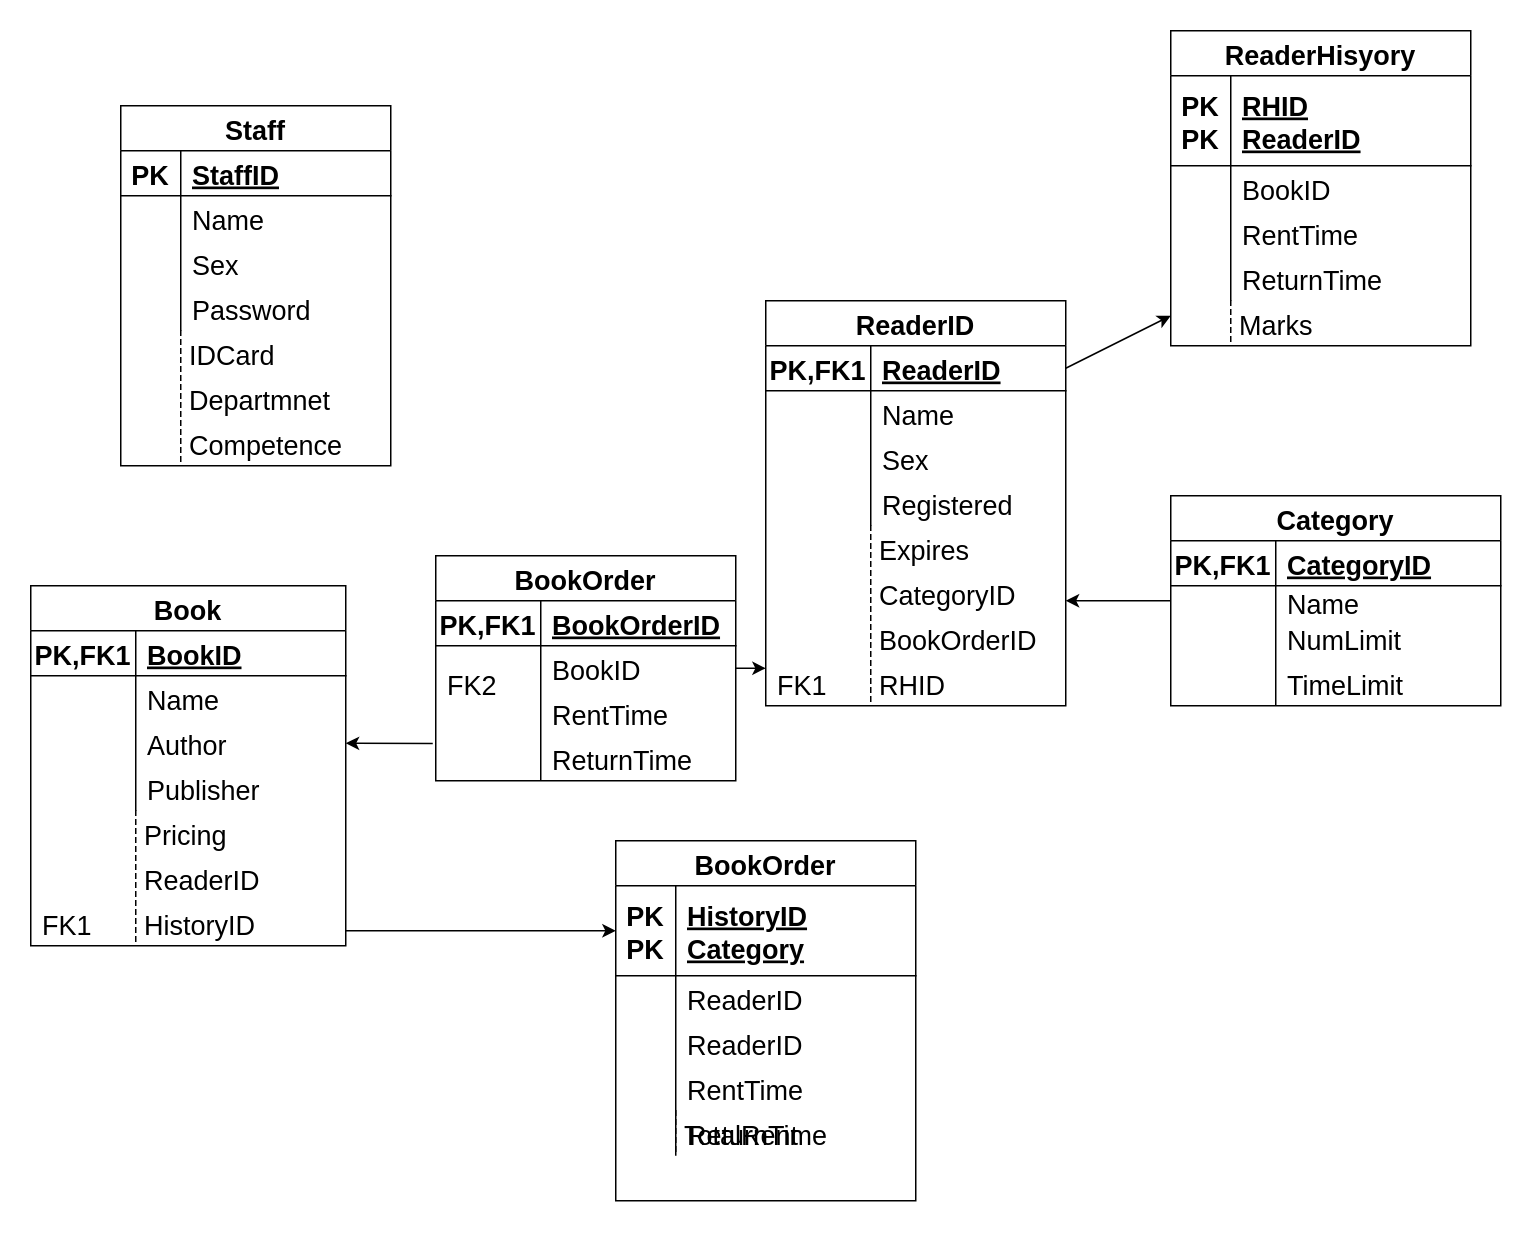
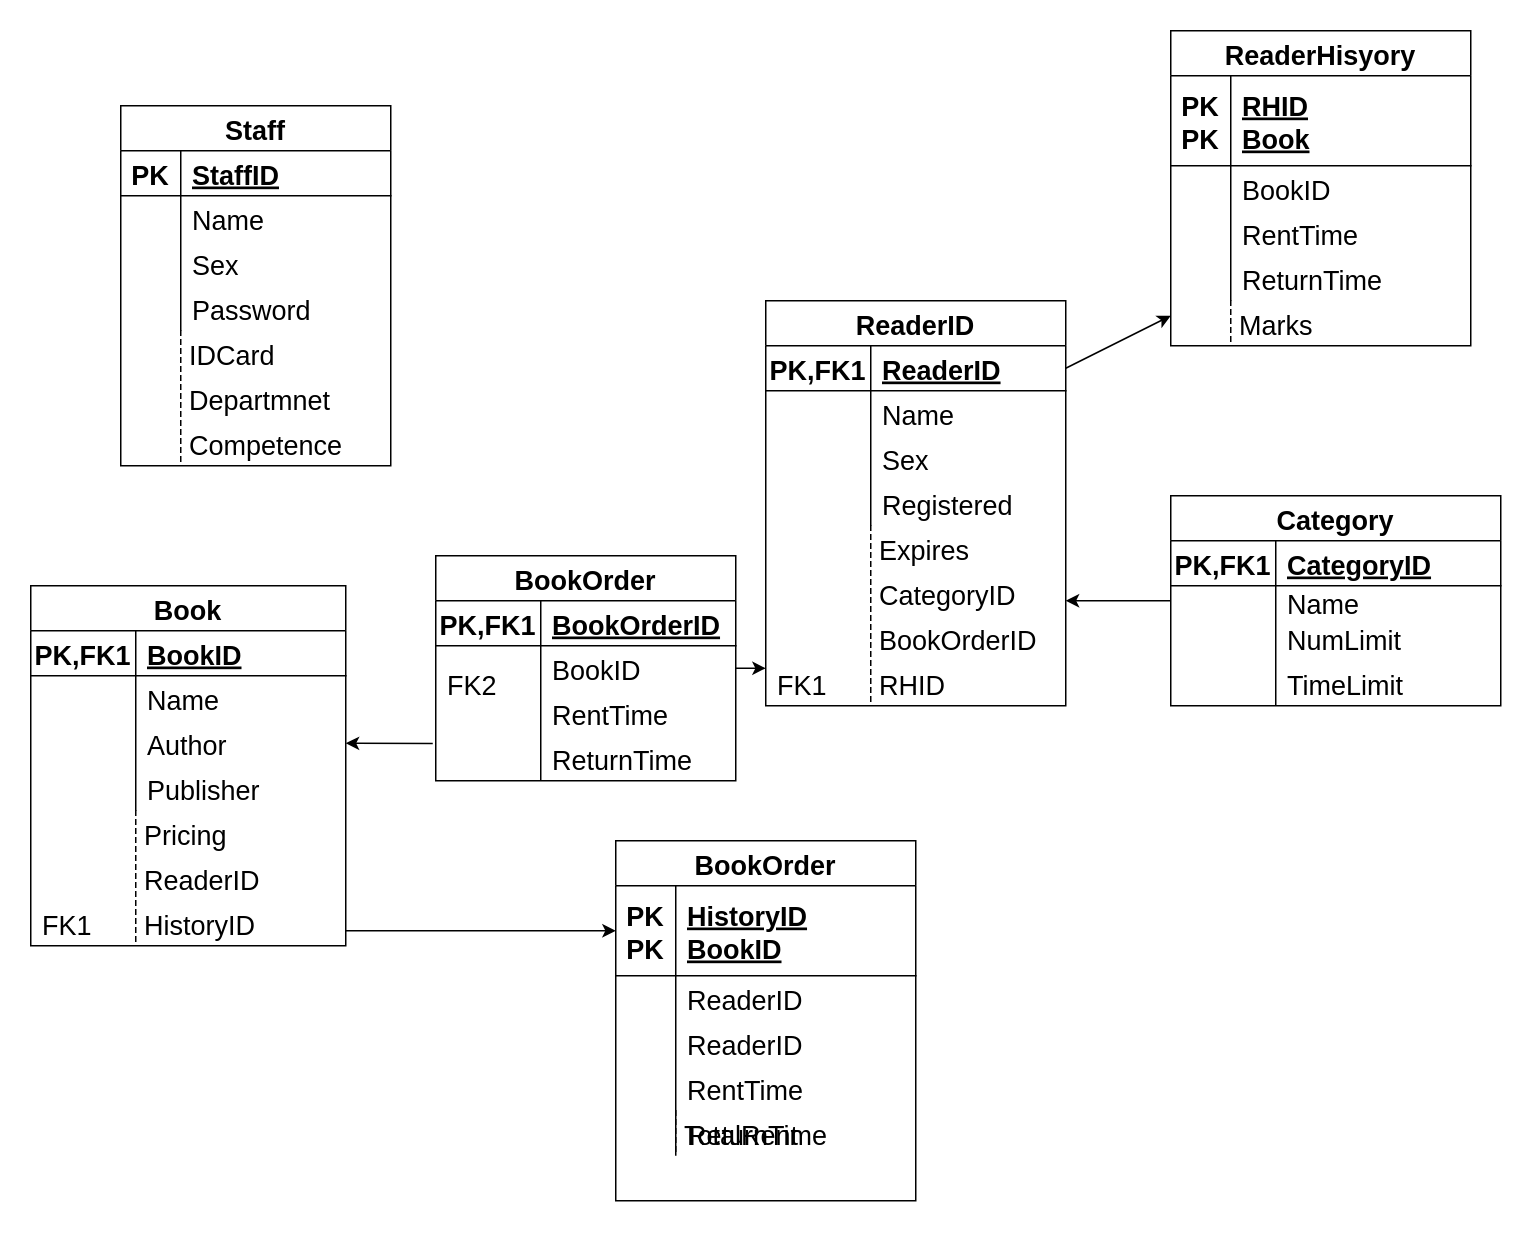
- <mxCell id="98" value="RHID&#10;ReaderID" style="shape=partialRectangle;connectable=0;fillColor=none;top=0;left=0;bottom=0;right=0;align=left;spacingLeft=6;fontStyle=5;overflow=hidden;fontSize=18;" vertex="1" parent="96"><mxGeometry x="40" width="160" height="60" as="geometry"><mxRectangle width="160" height="60" as="alternateBounds" /></mxGeometry></mxCell>
+ <mxCell id="98" value="RHID&#10;Book" style="shape=partialRectangle;connectable=0;fillColor=none;top=0;left=0;bottom=0;right=0;align=left;spacingLeft=6;fontStyle=5;overflow=hidden;fontSize=18;" vertex="1" parent="96"><mxGeometry x="40" width="160" height="60" as="geometry"><mxRectangle width="160" height="60" as="alternateBounds" /></mxGeometry></mxCell>
- <mxCell id="80" value="HistoryID&#10;Category" style="shape=partialRectangle;connectable=0;fillColor=none;top=0;left=0;bottom=0;right=0;align=left;spacingLeft=6;fontStyle=5;overflow=hidden;fontSize=18;" vertex="1" parent="78"><mxGeometry x="40" width="160" height="60" as="geometry"><mxRectangle width="160" height="60" as="alternateBounds" /></mxGeometry></mxCell>
+ <mxCell id="80" value="HistoryID&#10;BookID" style="shape=partialRectangle;connectable=0;fillColor=none;top=0;left=0;bottom=0;right=0;align=left;spacingLeft=6;fontStyle=5;overflow=hidden;fontSize=18;" vertex="1" parent="78"><mxGeometry x="40" width="160" height="60" as="geometry"><mxRectangle width="160" height="60" as="alternateBounds" /></mxGeometry></mxCell>
